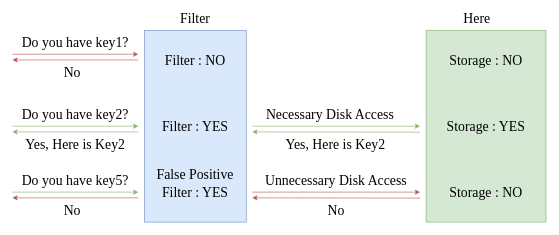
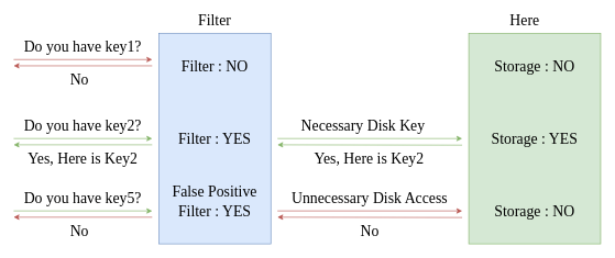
- <mxCell id="21" value="Necessary Disk Access" style="text;html=1;strokeColor=none;fillColor=none;align=center;verticalAlign=middle;whiteSpace=wrap;rounded=0;fontFamily=Comic Sans MS;fontSize=23;" vertex="1" parent="1"><mxGeometry x="420" y="180" width="260" height="20" as="geometry" /></mxCell>
+ <mxCell id="21" value="Necessary Disk Key" style="text;html=1;strokeColor=none;fillColor=none;align=center;verticalAlign=middle;whiteSpace=wrap;rounded=0;fontFamily=Comic Sans MS;fontSize=23;" vertex="1" parent="1"><mxGeometry x="420" y="180" width="260" height="20" as="geometry" /></mxCell>
